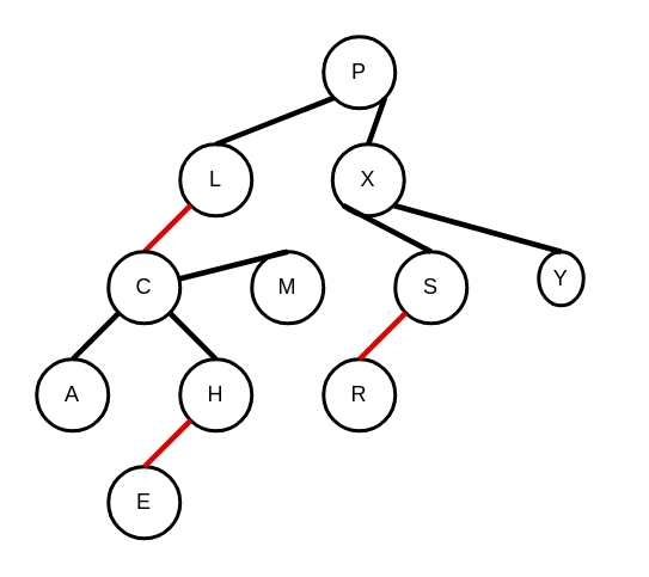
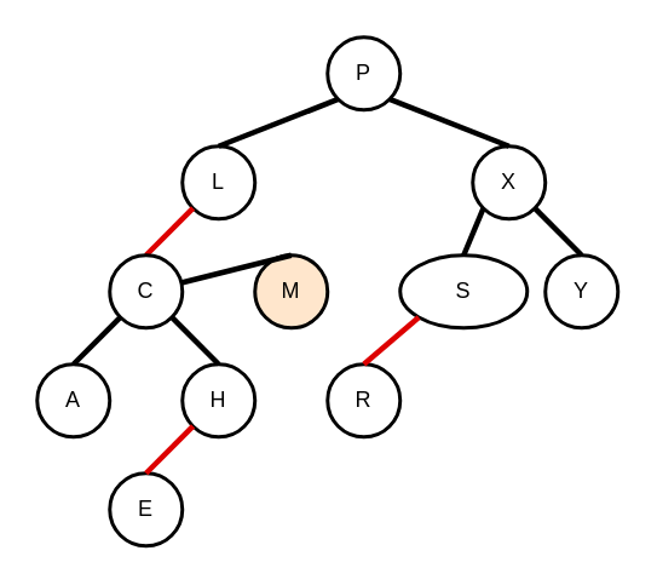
- <mxCell id="5" value="X" style="ellipse;whiteSpace=wrap;html=1;aspect=fixed;strokeWidth=2;" vertex="1" parent="1"><mxGeometry x="185" y="80" width="40" height="40" as="geometry" /></mxCell>
+ <mxCell id="5" value="X" style="ellipse;whiteSpace=wrap;html=1;aspect=fixed;strokeWidth=2;" vertex="1" parent="1"><mxGeometry x="260" y="80" width="40" height="40" as="geometry" /></mxCell>
- <mxCell id="15" value="Y" style="ellipse;whiteSpace=wrap;html=1;aspect=fixed;strokeWidth=2;" vertex="1" parent="1"><mxGeometry x="300" y="140" width="25" height="30" as="geometry" /></mxCell>
+ <mxCell id="15" value="Y" style="ellipse;whiteSpace=wrap;html=1;aspect=fixed;strokeWidth=2;" vertex="1" parent="1"><mxGeometry x="300" y="140" width="40" height="40" as="geometry" /></mxCell>
- <mxCell id="7" value="M" style="ellipse;whiteSpace=wrap;html=1;aspect=fixed;strokeWidth=2;" vertex="1" parent="1"><mxGeometry x="140" y="140" width="40" height="40" as="geometry" /></mxCell>
+ <mxCell id="7" value="M" style="ellipse;whiteSpace=wrap;html=1;aspect=fixed;strokeWidth=2;fillColor=#ffe6cc;" vertex="1" parent="1"><mxGeometry x="140" y="140" width="40" height="40" as="geometry" /></mxCell>
- <mxCell id="9" value="S" style="ellipse;whiteSpace=wrap;html=1;aspect=fixed;strokeWidth=2;" vertex="1" parent="1"><mxGeometry x="220" y="140" width="40" height="40" as="geometry" /></mxCell>
+ <mxCell id="9" value="S" style="ellipse;whiteSpace=wrap;html=1;aspect=fixed;strokeWidth=2;" vertex="1" parent="1"><mxGeometry x="220" y="140" width="70" height="40" as="geometry" /></mxCell>
